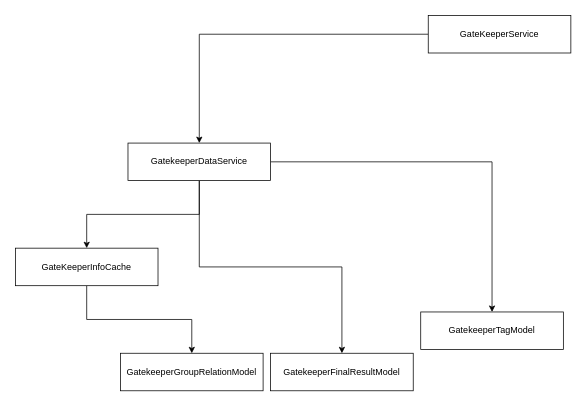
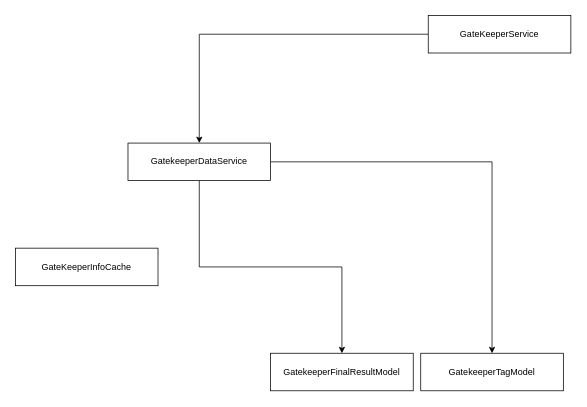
- <mxCell id="4" value="" style="edgeStyle=orthogonalEdgeStyle;rounded=0;orthogonalLoop=1;jettySize=auto;html=1;entryX=0.5;entryY=0;entryDx=0;entryDy=0;" edge="1" parent="1" source="7" target="9"><mxGeometry relative="1" as="geometry"><mxPoint x="45" y="305" as="targetPoint" /></mxGeometry></mxCell>
- <mxCell id="8" style="edgeStyle=orthogonalEdgeStyle;rounded=0;orthogonalLoop=1;jettySize=auto;html=1;" edge="1" parent="1" source="9" target="10"><mxGeometry relative="1" as="geometry" /></mxCell>
- <mxCell id="12" value="GatekeeperTagModel" style="html=1;whiteSpace=wrap;" vertex="1" parent="1"><mxGeometry x="560" y="415" width="190" height="50" as="geometry" /></mxCell>
+ <mxCell id="12" value="GatekeeperTagModel" style="html=1;whiteSpace=wrap;" vertex="1" parent="1"><mxGeometry x="560" y="470" width="190" height="50" as="geometry" /></mxCell>
- <mxCell id="10" value="GatekeeperGroupRelationModel" style="html=1;whiteSpace=wrap;" vertex="1" parent="1"><mxGeometry x="160" y="470" width="190" height="50" as="geometry" /></mxCell>
